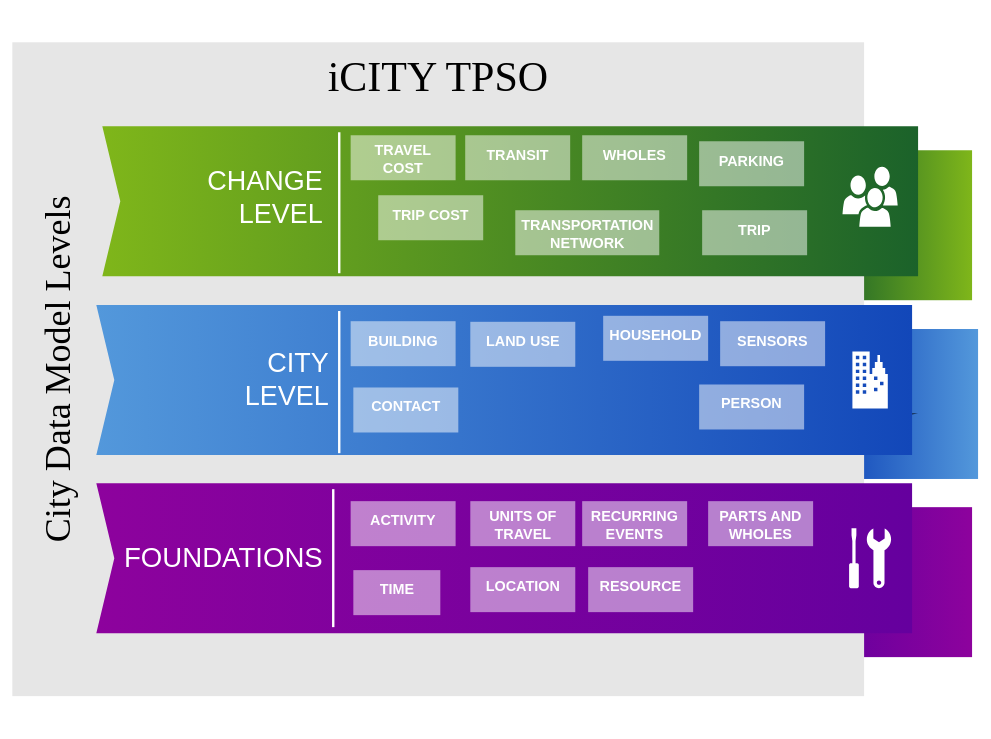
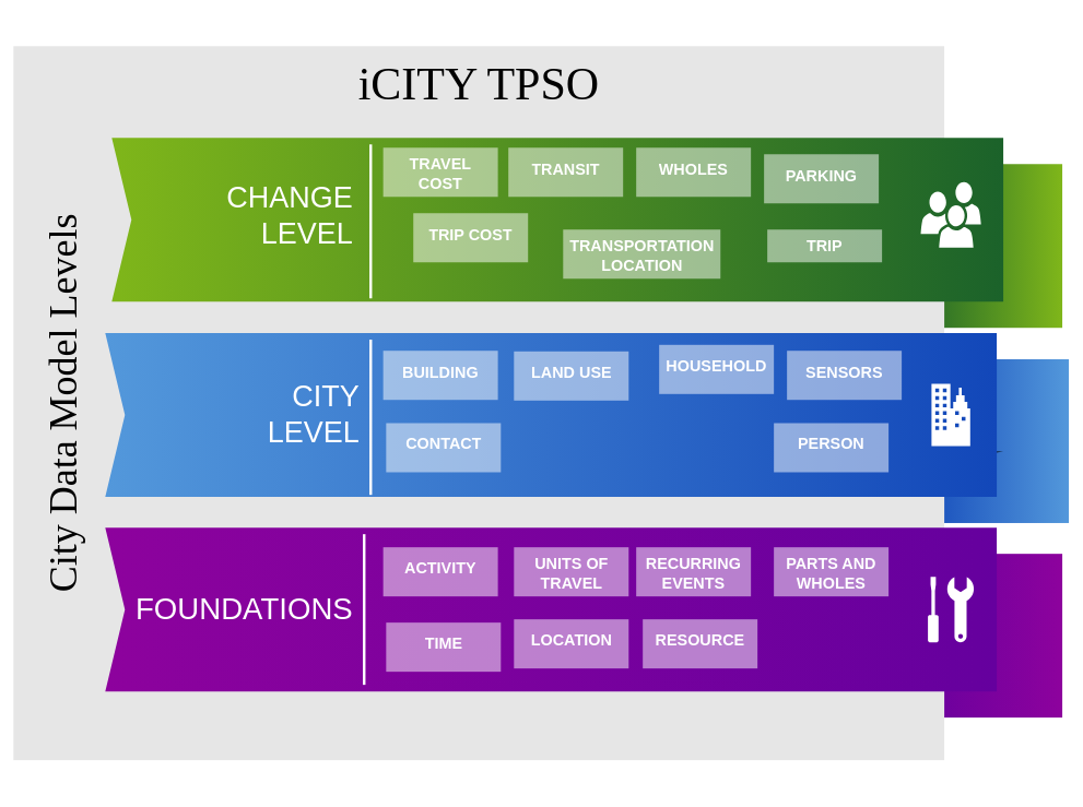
- <mxCell id="40" value="&lt;h1&gt;TRANSPORTATION NETWORK&lt;/h1&gt;" style="text;html=1;strokeColor=none;fillColor=#ffffff;spacing=5;spacingTop=-10;whiteSpace=wrap;overflow=hidden;rounded=0;shadow=0;dashed=0;fontFamily=Helvetica;fontSize=12;fontColor=#FFFFFF;align=center;opacity=50;verticalAlign=middle;" parent="1" vertex="1"><mxGeometry x="858.5" y="350" width="240" height="75" as="geometry" /></mxCell>
+ <mxCell id="40" value="&lt;h1&gt;TRANSPORTATION LOCATION&lt;/h1&gt;" style="text;html=1;strokeColor=none;fillColor=#ffffff;spacing=5;spacingTop=-10;whiteSpace=wrap;overflow=hidden;rounded=0;shadow=0;dashed=0;fontFamily=Helvetica;fontSize=12;fontColor=#FFFFFF;align=center;opacity=50;verticalAlign=middle;" parent="1" vertex="1"><mxGeometry x="858.5" y="350" width="240" height="75" as="geometry" /></mxCell>
- <mxCell id="37" value="&lt;h1&gt;TRIP&lt;/h1&gt;" style="text;html=1;strokeColor=none;fillColor=#ffffff;spacing=5;spacingTop=-10;whiteSpace=wrap;overflow=hidden;rounded=0;shadow=0;dashed=0;fontFamily=Helvetica;fontSize=12;fontColor=#FFFFFF;align=center;opacity=50;verticalAlign=middle;" parent="1" vertex="1"><mxGeometry x="1170" y="350" width="175" height="75" as="geometry" /></mxCell>
+ <mxCell id="37" value="&lt;h1&gt;TRIP&lt;/h1&gt;" style="text;html=1;strokeColor=none;fillColor=#ffffff;spacing=5;spacingTop=-10;whiteSpace=wrap;overflow=hidden;rounded=0;shadow=0;dashed=0;fontFamily=Helvetica;fontSize=12;fontColor=#FFFFFF;align=center;opacity=50;verticalAlign=middle;" parent="1" vertex="1"><mxGeometry x="1170" y="350" width="175" height="50" as="geometry" /></mxCell>
- <mxCell id="32" value="&lt;h1&gt;PERSON&lt;/h1&gt;" style="text;html=1;strokeColor=none;fillColor=#ffffff;spacing=5;spacingTop=-10;whiteSpace=wrap;overflow=hidden;rounded=0;shadow=0;dashed=0;fontFamily=Helvetica;fontSize=12;fontColor=#FFFFFF;align=center;opacity=50;verticalAlign=middle;" parent="1" vertex="1"><mxGeometry x="1165" y="640.5" width="175" height="75" as="geometry" /></mxCell>
+ <mxCell id="32" value="&lt;h1&gt;PERSON&lt;/h1&gt;" style="text;html=1;strokeColor=none;fillColor=#ffffff;spacing=5;spacingTop=-10;whiteSpace=wrap;overflow=hidden;rounded=0;shadow=0;dashed=0;fontFamily=Helvetica;fontSize=12;fontColor=#FFFFFF;align=center;opacity=50;verticalAlign=middle;" parent="1" vertex="1"><mxGeometry x="1180" y="645.5" width="175" height="75" as="geometry" /></mxCell>
- <mxCell id="19" value="&lt;h1&gt;TIME&lt;/h1&gt;" style="text;html=1;strokeColor=none;fillColor=#ffffff;spacing=5;spacingTop=-10;whiteSpace=wrap;overflow=hidden;rounded=0;shadow=0;dashed=0;fontFamily=Helvetica;fontSize=12;fontColor=#FFFFFF;align=center;opacity=50;verticalAlign=middle;" parent="1" vertex="1"><mxGeometry x="588.5" y="950" width="145" height="75" as="geometry" /></mxCell>
+ <mxCell id="19" value="&lt;h1&gt;TIME&lt;/h1&gt;" style="text;html=1;strokeColor=none;fillColor=#ffffff;spacing=5;spacingTop=-10;whiteSpace=wrap;overflow=hidden;rounded=0;shadow=0;dashed=0;fontFamily=Helvetica;fontSize=12;fontColor=#FFFFFF;align=center;opacity=50;verticalAlign=middle;" parent="1" vertex="1"><mxGeometry x="588.5" y="950" width="175" height="75" as="geometry" /></mxCell>
